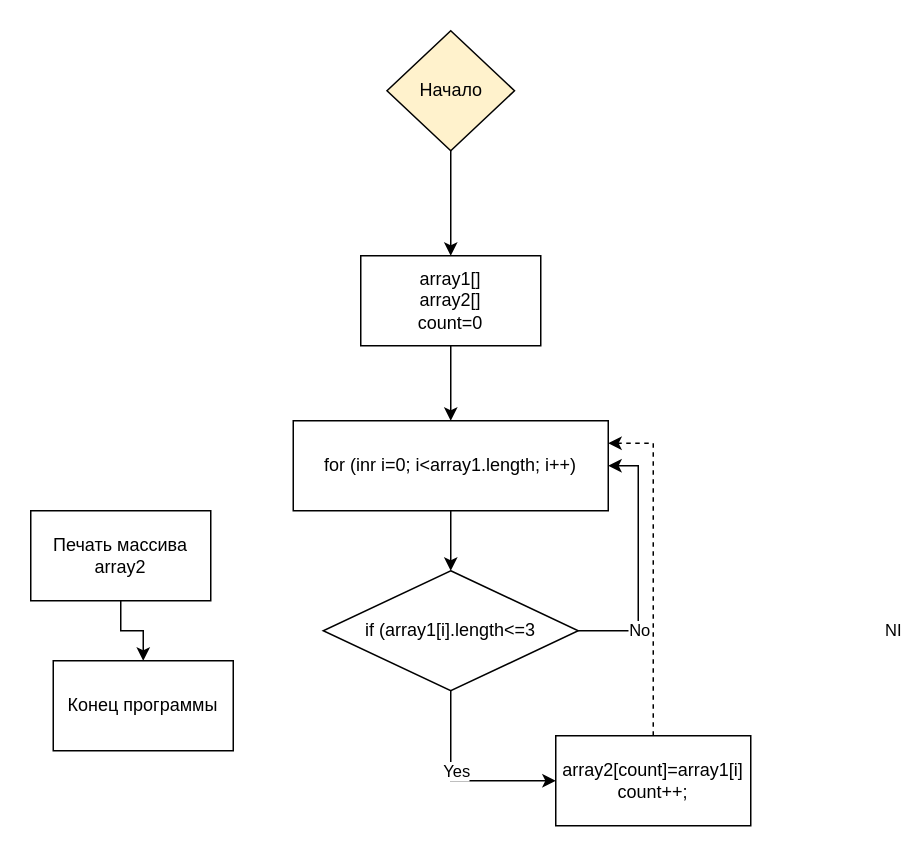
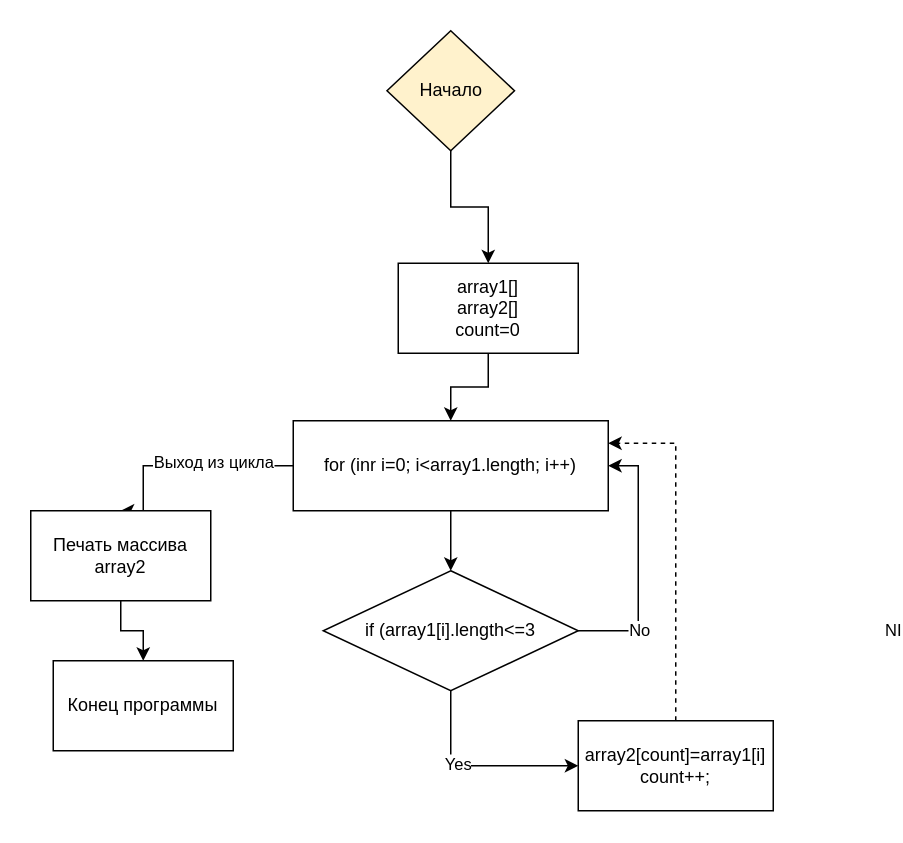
- <mxCell id="3" value="array1[]&lt;br&gt;array2[]&lt;br&gt;count=0" style="rounded=0;whiteSpace=wrap;html=1;" vertex="1" parent="1"><mxGeometry x="240" y="170" width="120" height="60" as="geometry" /></mxCell>
+ <mxCell id="3" value="array1[]&lt;br&gt;array2[]&lt;br&gt;count=0" style="rounded=0;whiteSpace=wrap;html=1;" vertex="1" parent="1"><mxGeometry x="265" y="175" width="120" height="60" as="geometry" /></mxCell>
+ <mxCell id="5" style="edgeStyle=orthogonalEdgeStyle;rounded=0;orthogonalLoop=1;jettySize=auto;html=1;exitX=0;exitY=0.5;exitDx=0;exitDy=0;entryX=0.5;entryY=0;entryDx=0;entryDy=0;" edge="1" parent="1" source="7" target="19"><mxGeometry relative="1" as="geometry"><mxPoint x="55" y="310" as="targetPoint" /><Array as="points"><mxPoint x="95" y="310" /></Array></mxGeometry></mxCell>
+ <mxCell id="6" value="Выход из цикла" style="edgeLabel;html=1;align=center;verticalAlign=middle;resizable=0;points=[];" vertex="1" connectable="0" parent="5"><mxGeometry x="-0.236" y="-3" relative="1" as="geometry"><mxPoint x="1" as="offset" /></mxGeometry></mxCell>
- <mxCell id="17" value="array2[count]=array1[i]&lt;br&gt;count++;" style="rounded=0;whiteSpace=wrap;html=1;" vertex="1" parent="1"><mxGeometry x="370" y="490" width="130" height="60" as="geometry" /></mxCell>
+ <mxCell id="17" value="array2[count]=array1[i]&lt;br&gt;count++;" style="rounded=0;whiteSpace=wrap;html=1;" vertex="1" parent="1"><mxGeometry x="385" y="480" width="130" height="60" as="geometry" /></mxCell>
